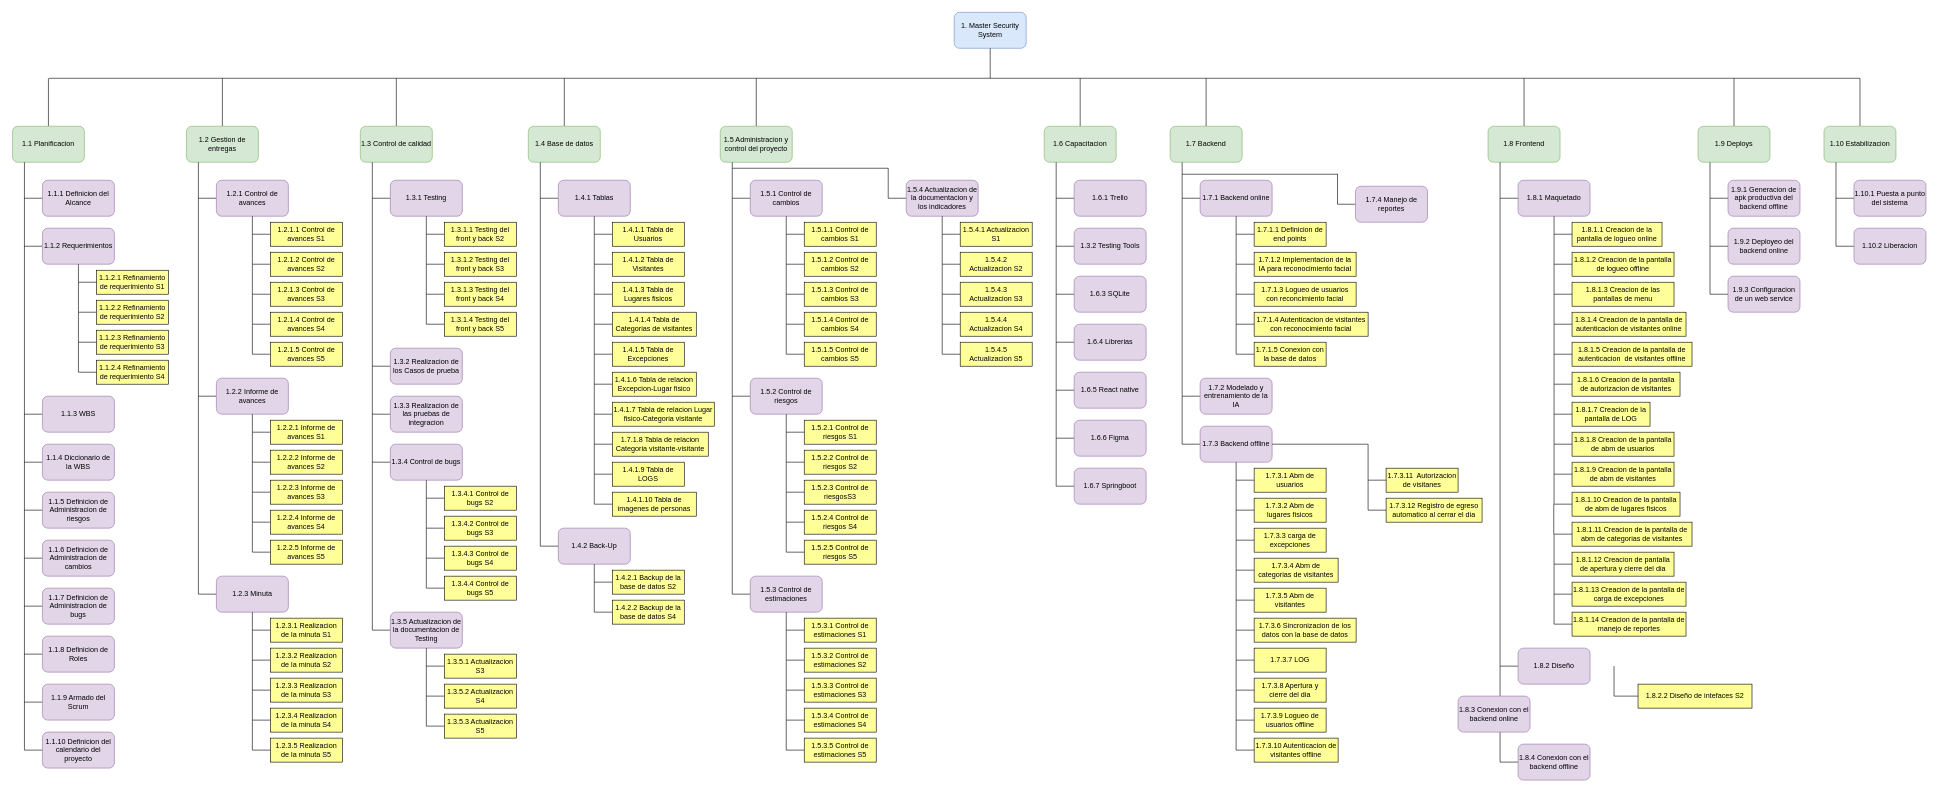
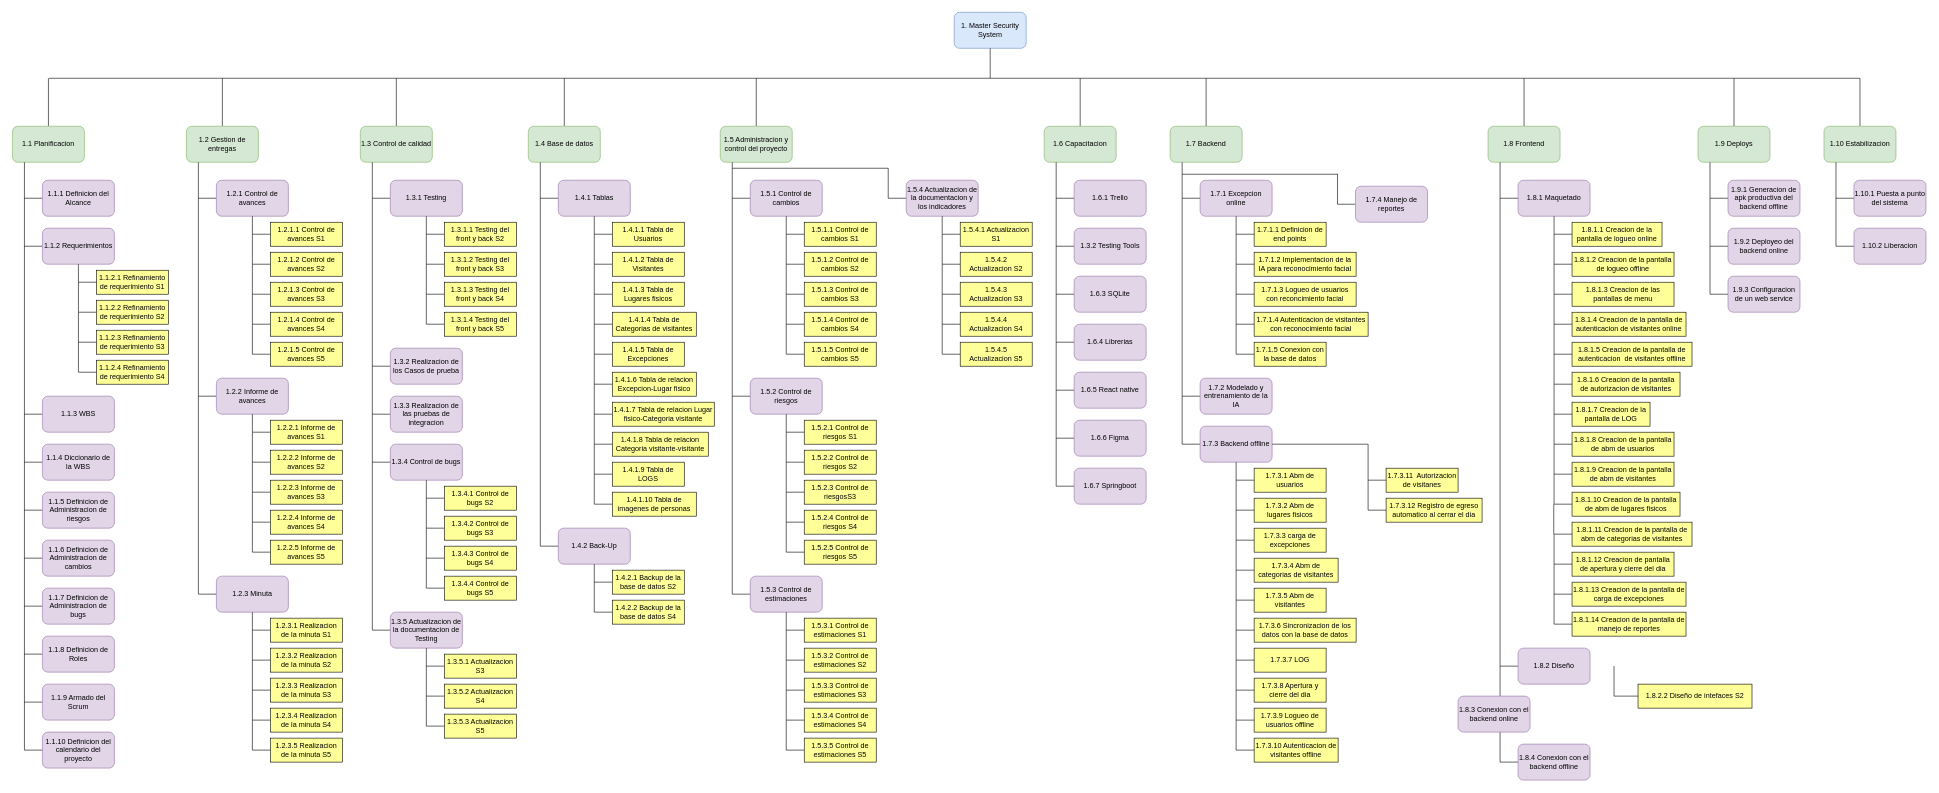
- <mxCell id="304" value="1.7.1 Backend online" style="rounded=1;whiteSpace=wrap;html=1;fillColor=#e1d5e7;strokeColor=#9673a6;" parent="1" vertex="1"><mxGeometry x="2000" y="300" width="120" height="60" as="geometry" /></mxCell>
+ <mxCell id="304" value="1.7.1 Excepcion online" style="rounded=1;whiteSpace=wrap;html=1;fillColor=#e1d5e7;strokeColor=#9673a6;" parent="1" vertex="1"><mxGeometry x="2000" y="300" width="120" height="60" as="geometry" /></mxCell>
- <mxCell id="218" value="1.7.1.8 Tabla de relacion Categoria visitante-visitante" style="rounded=0;whiteSpace=wrap;html=1;fillColor=#FFFF99;" parent="1" vertex="1"><mxGeometry x="1020" y="720" width="160" height="40" as="geometry" /></mxCell>
+ <mxCell id="218" value="1.4.1.8 Tabla de relacion Categoria visitante-visitante" style="rounded=0;whiteSpace=wrap;html=1;fillColor=#FFFF99;" parent="1" vertex="1"><mxGeometry x="1020" y="720" width="160" height="40" as="geometry" /></mxCell>
